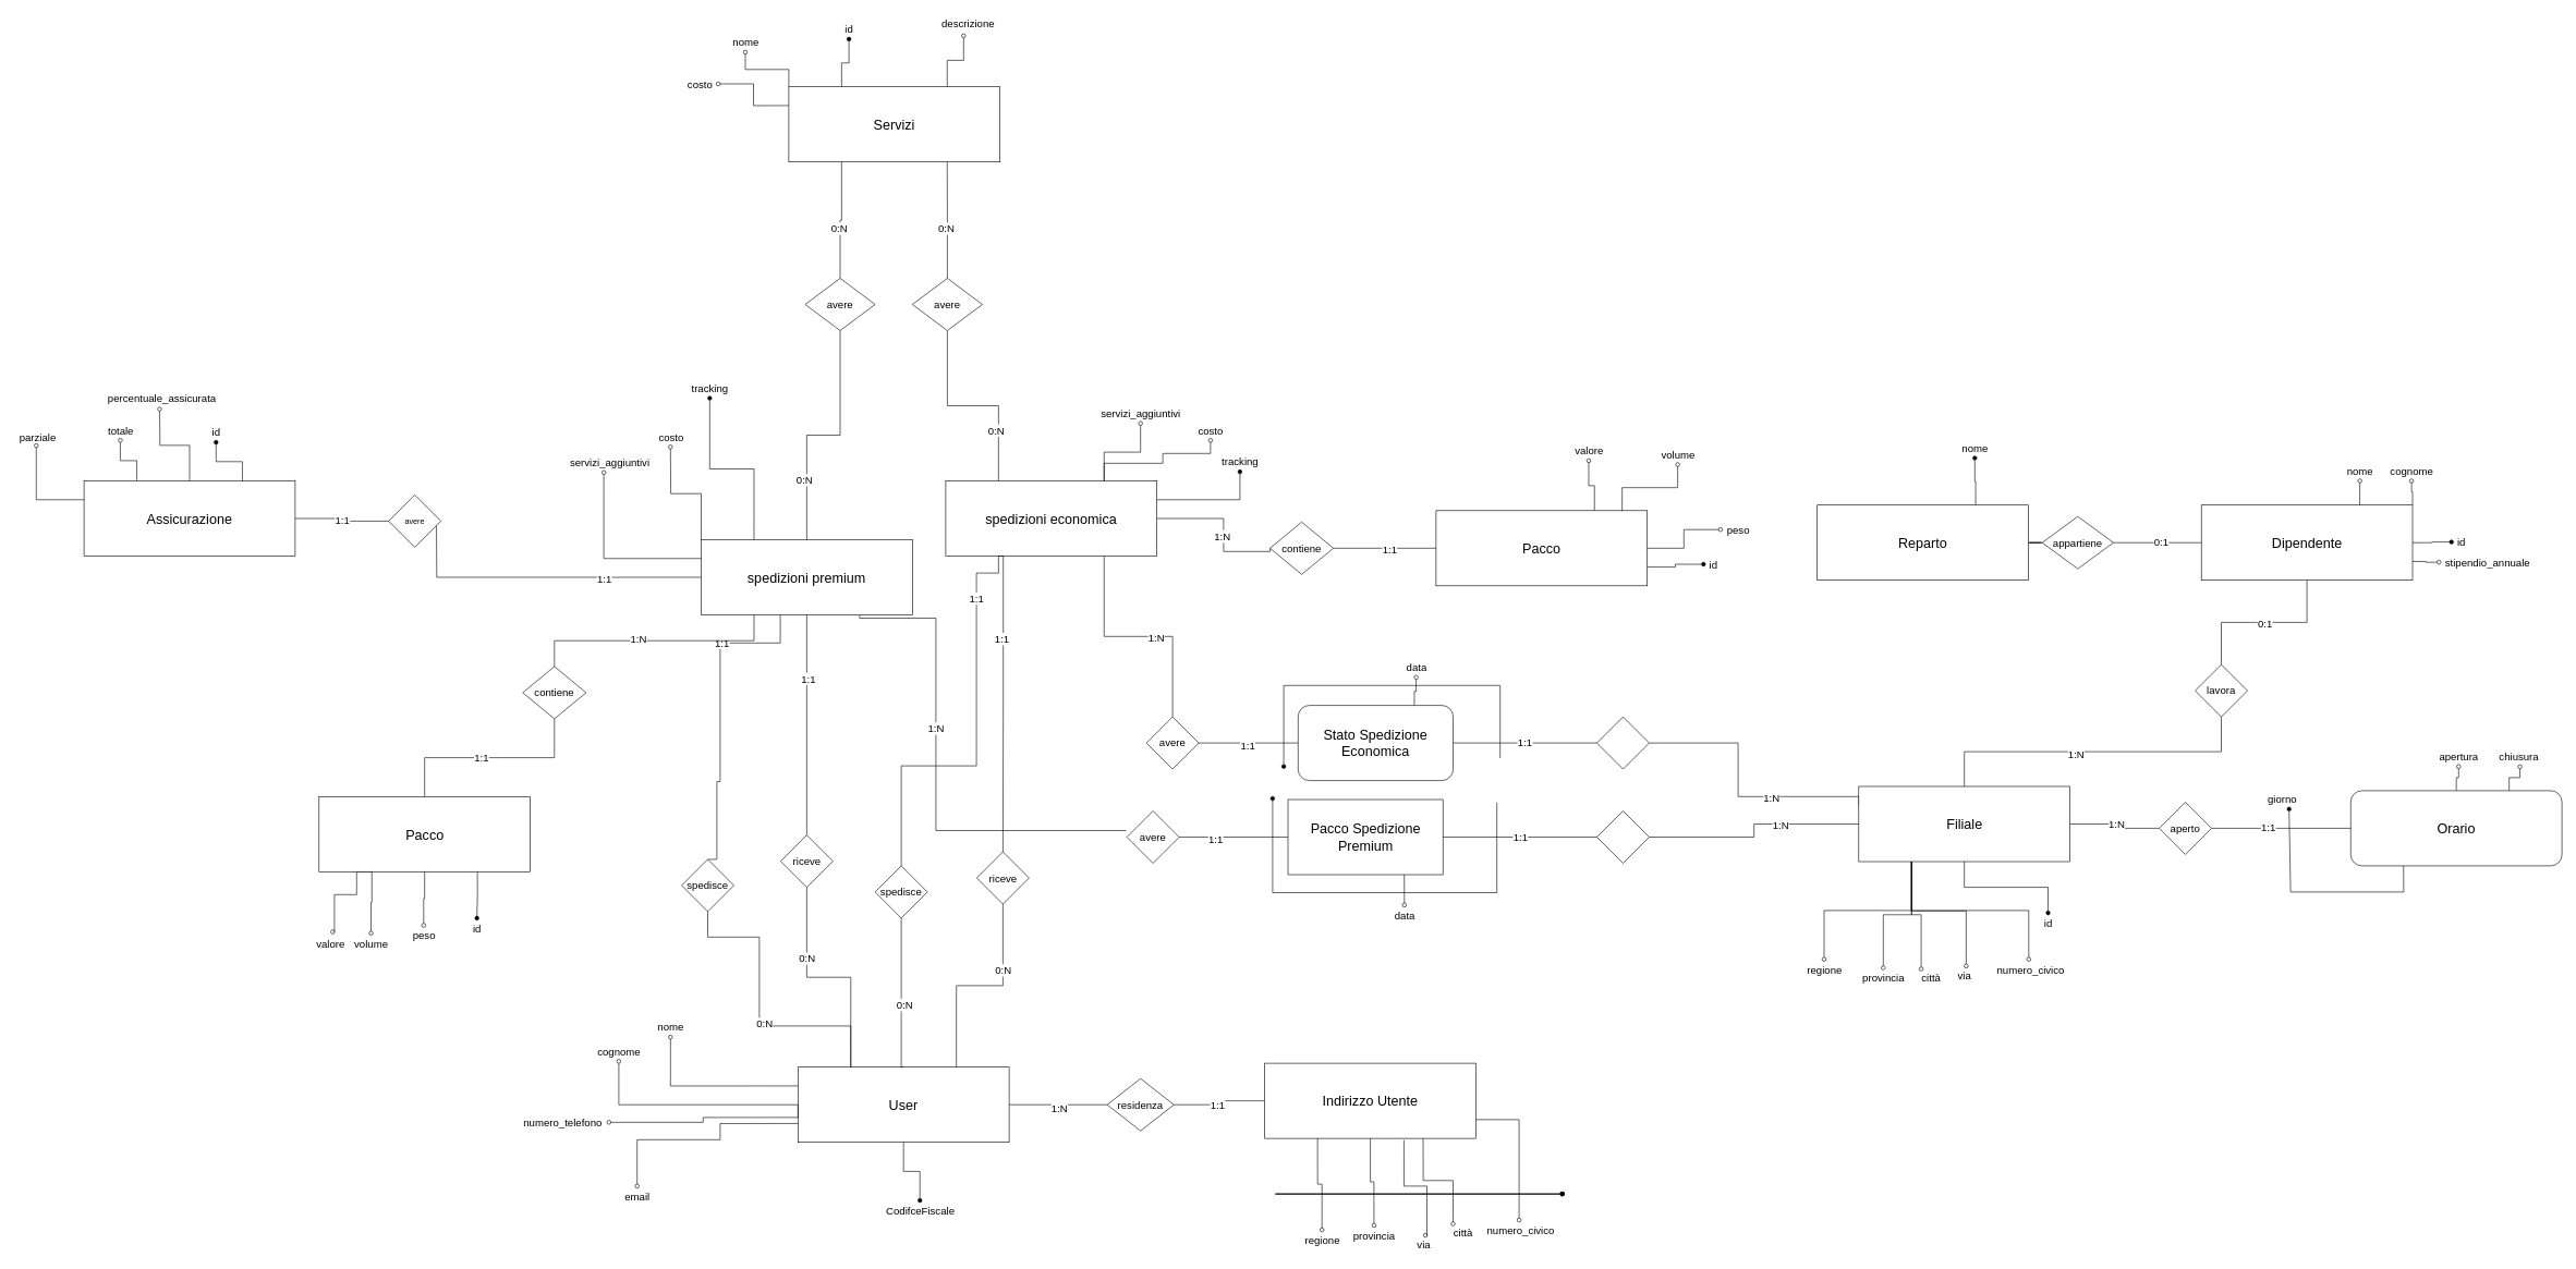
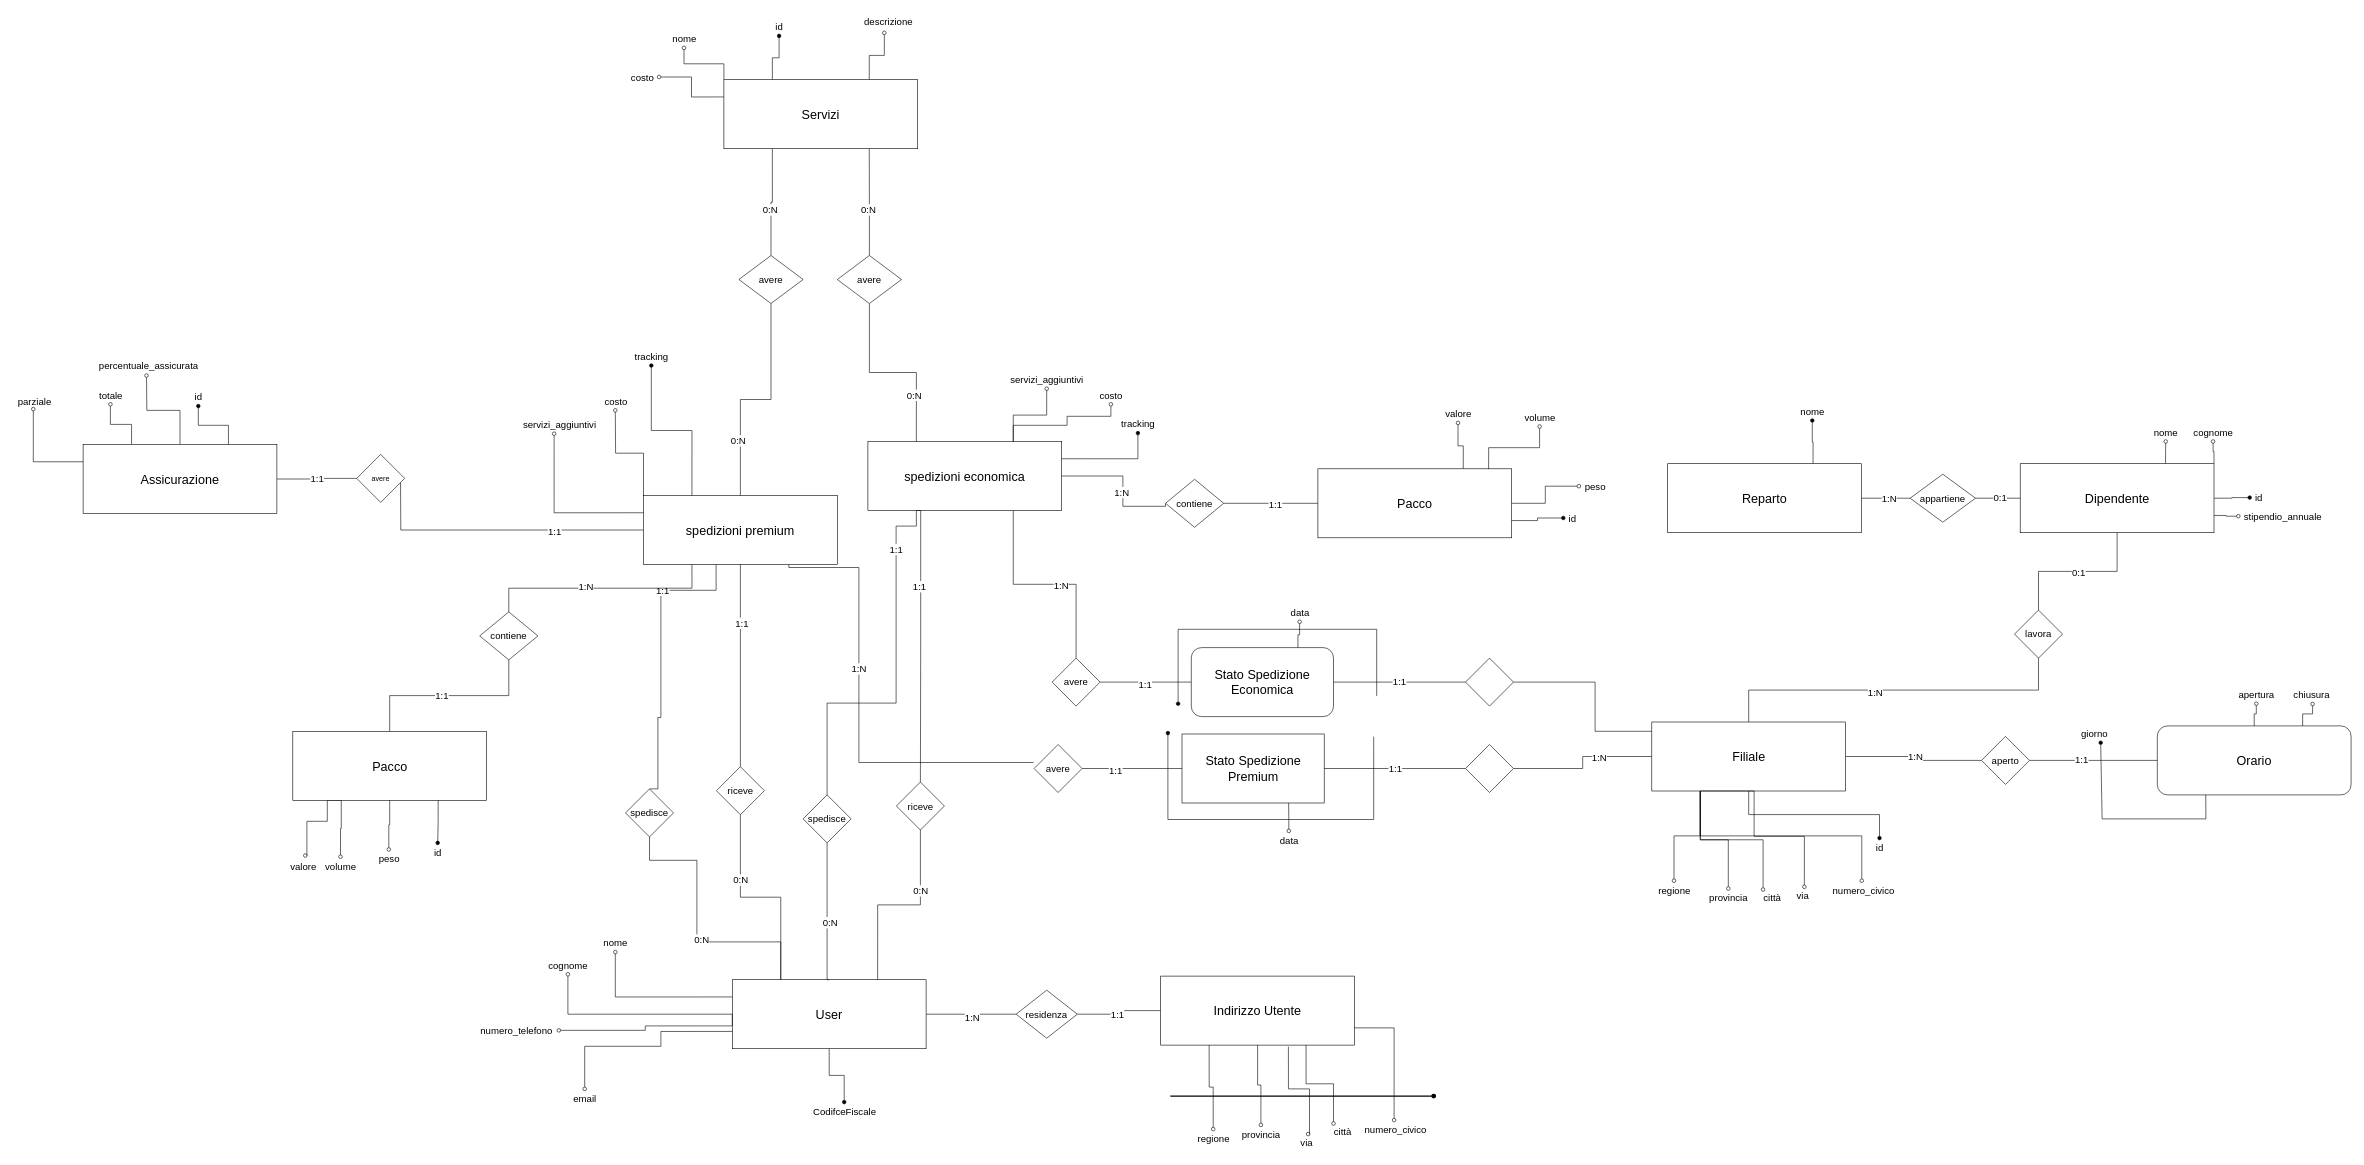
- <mxCell id="52" value="&lt;font style=&quot;font-size: 21px;&quot;&gt;Assicurazione&lt;/font&gt;" style="rounded=0;whiteSpace=wrap;html=1;fontSize=21;" parent="1" vertex="1"><mxGeometry x="128" y="735" width="323" height="115" as="geometry" /></mxCell>
+ <mxCell id="52" value="&lt;font style=&quot;font-size: 21px;&quot;&gt;Assicurazione&lt;/font&gt;" style="rounded=0;whiteSpace=wrap;html=1;fontSize=21;" parent="1" vertex="1"><mxGeometry x="138" y="740" width="323" height="115" as="geometry" /></mxCell>
- <mxCell id="87" value="&lt;font style=&quot;font-size: 16px;&quot;&gt;appartiene&lt;/font&gt;" style="rhombus;whiteSpace=wrap;html=1;" parent="1" vertex="1"><mxGeometry x="3123" y="789.5" width="109" height="80" as="geometry" /></mxCell>
+ <mxCell id="87" value="&lt;font style=&quot;font-size: 16px;&quot;&gt;appartiene&lt;/font&gt;" style="rhombus;whiteSpace=wrap;html=1;" parent="1" vertex="1"><mxGeometry x="3183" y="789.5" width="109" height="80" as="geometry" /></mxCell>
- <mxCell id="95" value="Filiale" style="rounded=0;whiteSpace=wrap;html=1;fontSize=21;" parent="1" vertex="1"><mxGeometry x="2842.5" y="1202.5" width="323" height="115" as="geometry" /></mxCell>
+ <mxCell id="95" value="Filiale" style="rounded=0;whiteSpace=wrap;html=1;fontSize=21;" parent="1" vertex="1"><mxGeometry x="2752.5" y="1202.5" width="323" height="115" as="geometry" /></mxCell>
- <mxCell id="25" value="Pacco Spedizione Premium" style="rounded=0;whiteSpace=wrap;html=1;fontSize=21;" parent="1" vertex="1"><mxGeometry x="1969.5" y="1222.5" width="237" height="115" as="geometry" /></mxCell>
+ <mxCell id="25" value="Stato Spedizione Premium" style="rounded=0;whiteSpace=wrap;html=1;fontSize=21;" parent="1" vertex="1"><mxGeometry x="1969.5" y="1222.5" width="237" height="115" as="geometry" /></mxCell>
